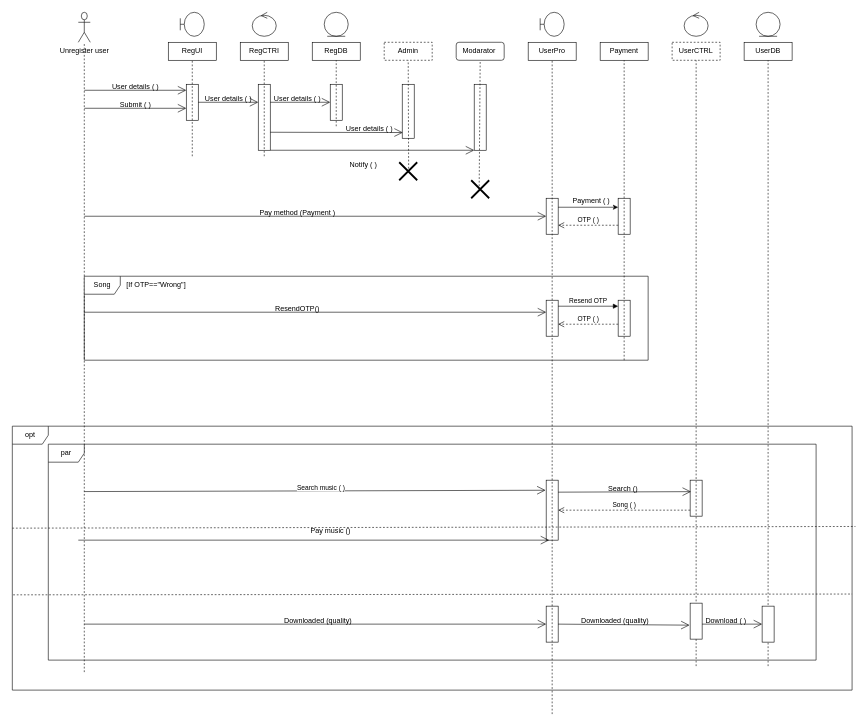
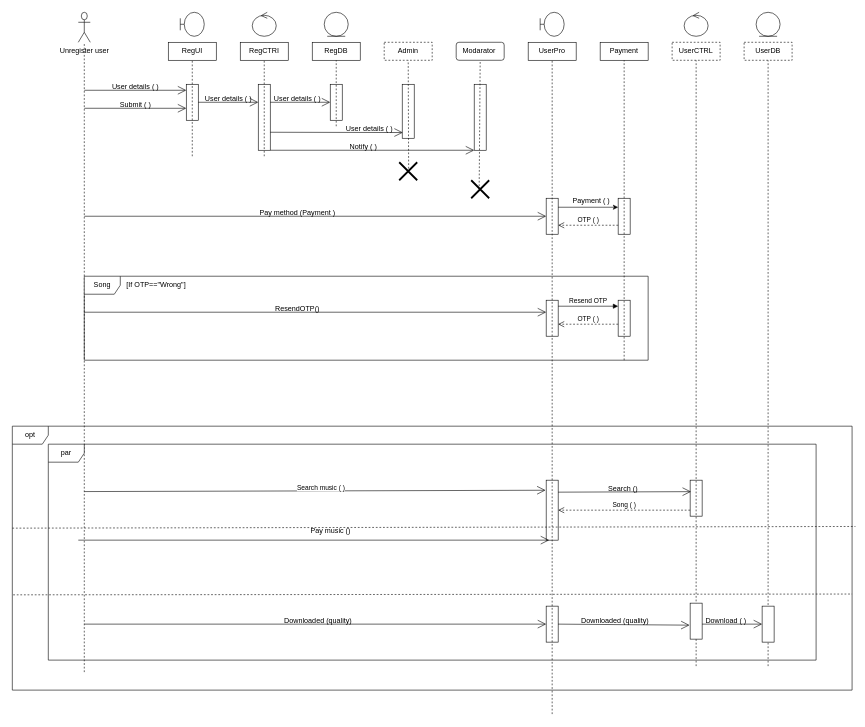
- <mxCell id="11" value="UserDB" style="rounded=0;whiteSpace=wrap;html=1;" vertex="1" parent="1"><mxGeometry x="1240" y="70" width="80" height="30" as="geometry" /></mxCell>
+ <mxCell id="11" value="UserDB" style="rounded=0;whiteSpace=wrap;html=1;dashed=1;" vertex="1" parent="1"><mxGeometry x="1240" y="70" width="80" height="30" as="geometry" /></mxCell>
- <mxCell id="80" value="Notify ( )" style="text;html=1;align=center;verticalAlign=middle;resizable=0;points=[];autosize=1;strokeColor=none;fillColor=none;" vertex="1" parent="1"><mxGeometry x="570" y="260" width="70" height="30" as="geometry" /></mxCell>
+ <mxCell id="80" value="Notify ( )" style="text;html=1;align=center;verticalAlign=middle;resizable=0;points=[];autosize=1;strokeColor=none;fillColor=none;" vertex="1" parent="1"><mxGeometry x="570" y="230" width="70" height="30" as="geometry" /></mxCell>
